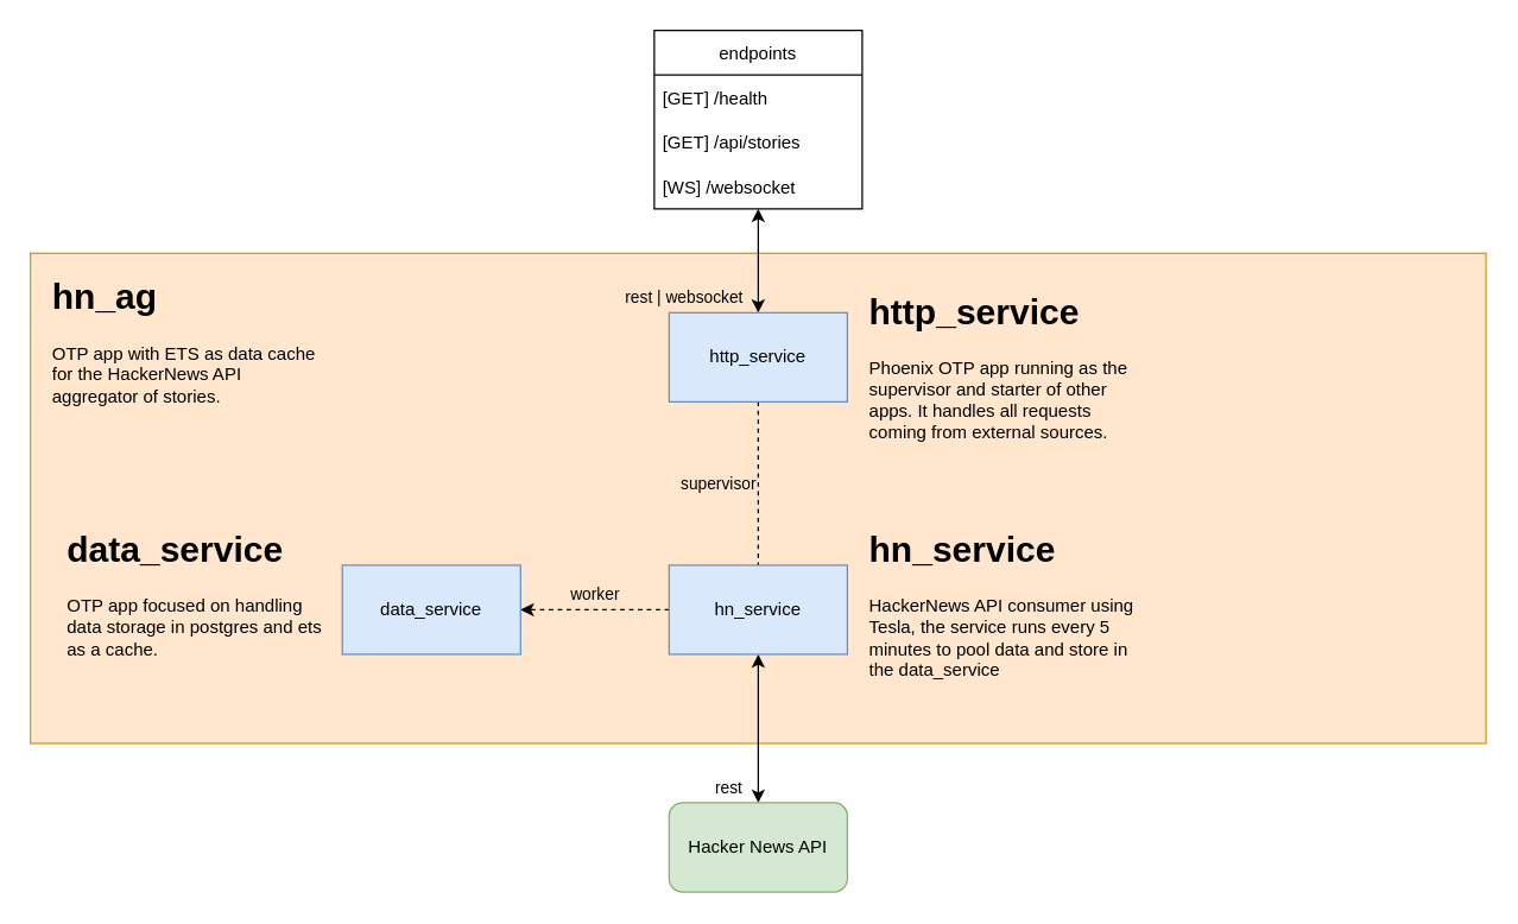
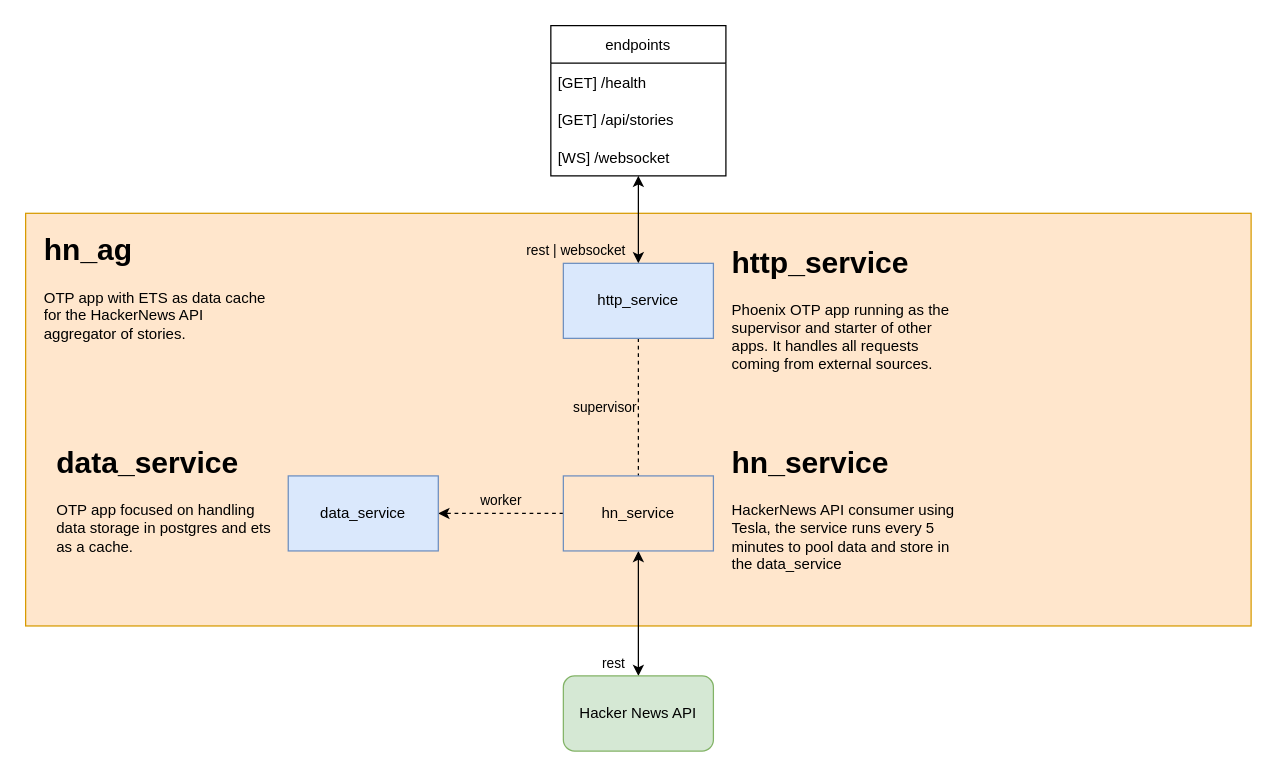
- <mxCell id="14" value="hn_service" style="rounded=0;whiteSpace=wrap;html=1;fillColor=#dae8fc;strokeColor=#6c8ebf;" vertex="1" parent="1"><mxGeometry x="450" y="380" width="120" height="60" as="geometry" /></mxCell>
+ <mxCell id="14" value="hn_service" style="rounded=0;whiteSpace=wrap;html=1;fillColor=#ffe6cc;strokeColor=#6c8ebf;" vertex="1" parent="1"><mxGeometry x="450" y="380" width="120" height="60" as="geometry" /></mxCell>
